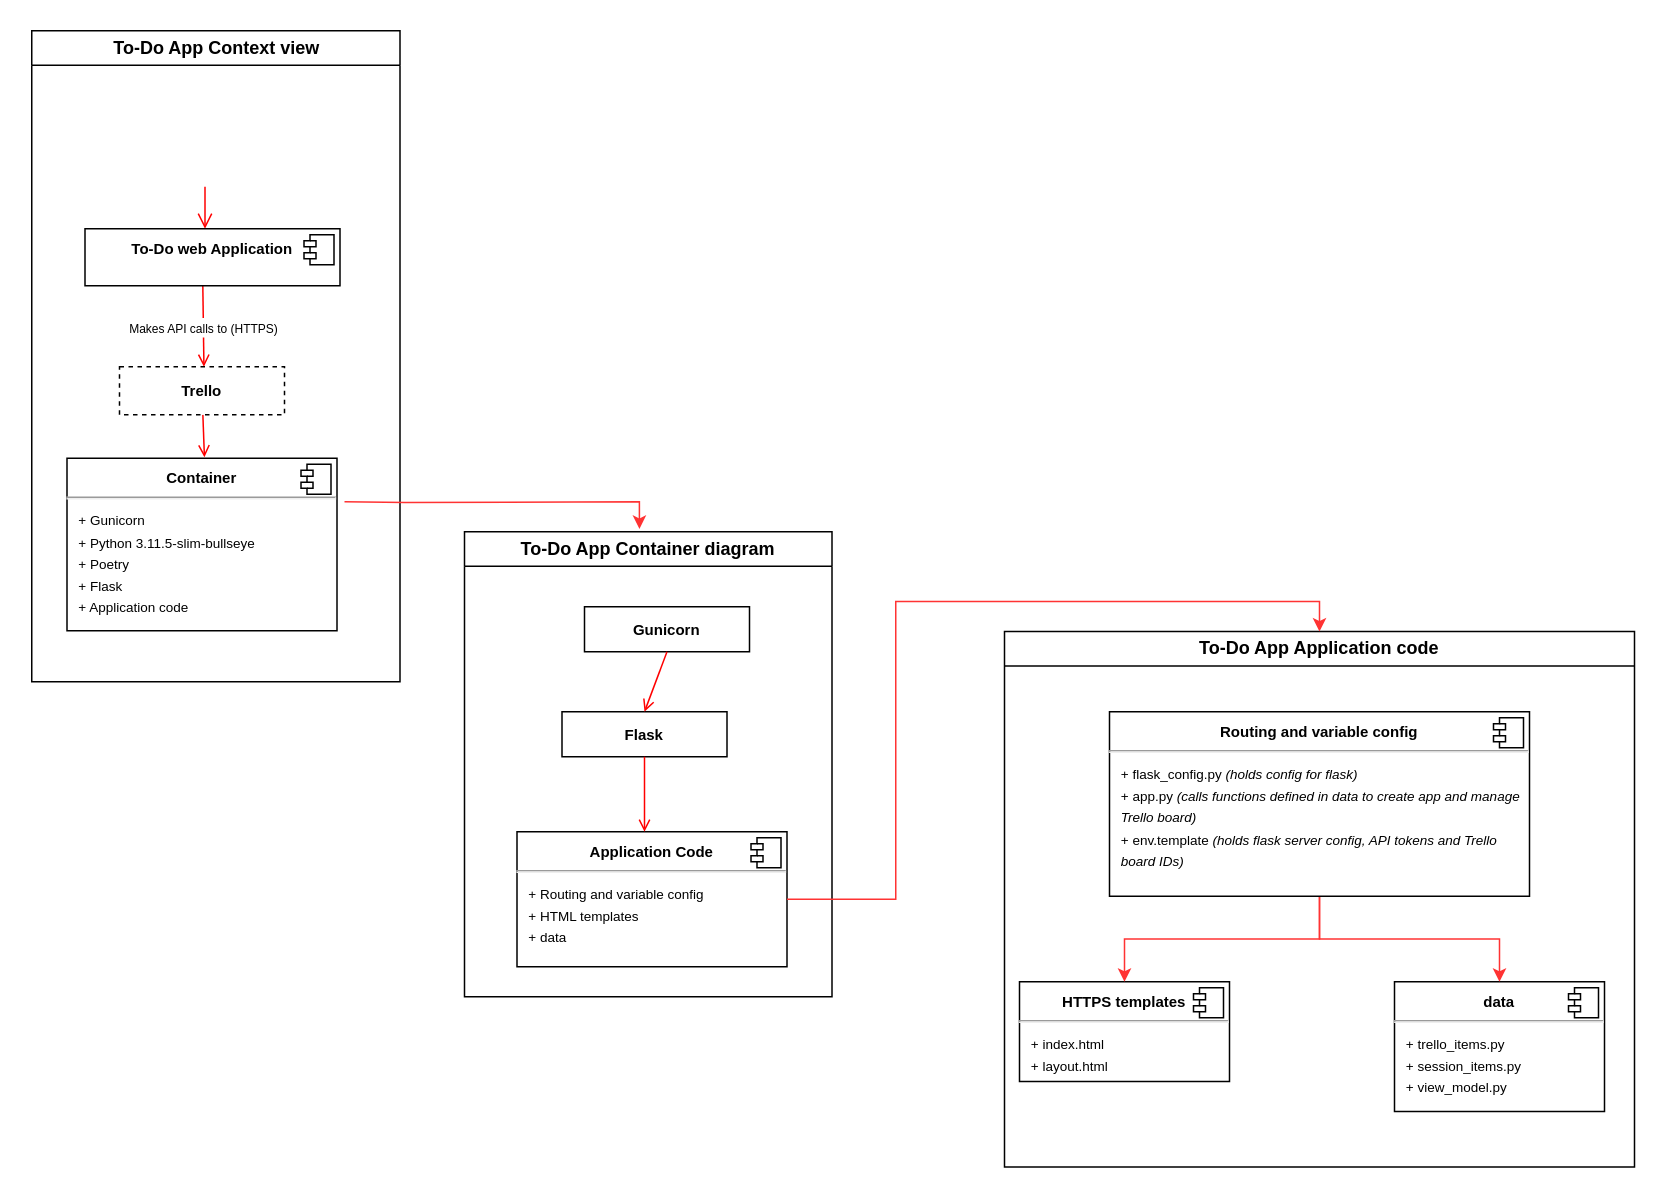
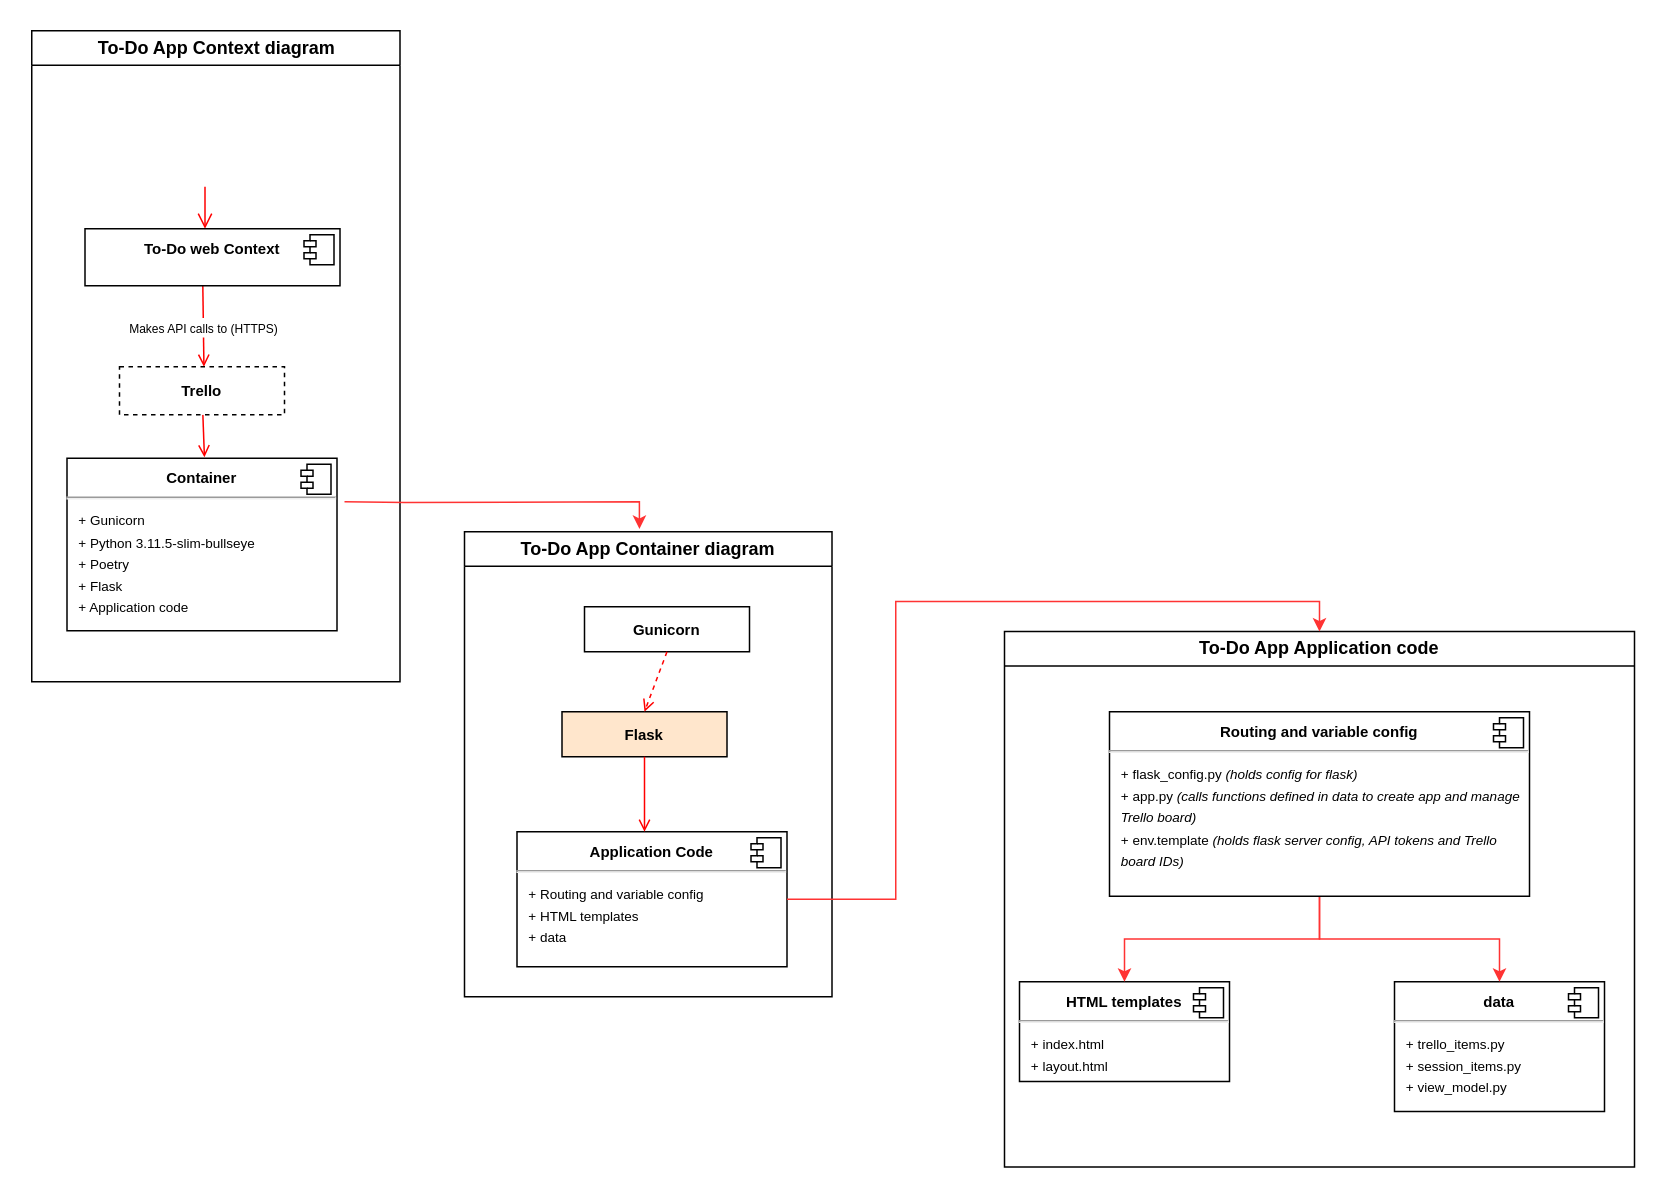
- <mxCell id="2" value="To-Do App Context view" style="swimlane;whiteSpace=wrap" parent="1" vertex="1"><mxGeometry x="20.5" y="20" width="245.5" height="434" as="geometry" /></mxCell>
+ <mxCell id="2" value="To-Do App Context diagram" style="swimlane;whiteSpace=wrap" parent="1" vertex="1"><mxGeometry x="20.5" y="20" width="245.5" height="434" as="geometry" /></mxCell>
- <mxCell id="7" value="&lt;p style=&quot;margin:0px;margin-top:6px;text-align:center;&quot;&gt;&lt;b&gt;&lt;font style=&quot;font-size: 10px;&quot;&gt;To-Do web Application&lt;/font&gt;&lt;/b&gt;&lt;/p&gt;" style="align=left;overflow=fill;html=1;dropTarget=0;whiteSpace=wrap;" vertex="1" parent="2"><mxGeometry x="35.5" y="132" width="170" height="38" as="geometry" /></mxCell>
+ <mxCell id="7" value="&lt;p style=&quot;margin:0px;margin-top:6px;text-align:center;&quot;&gt;&lt;b&gt;&lt;font style=&quot;font-size: 10px;&quot;&gt;To-Do web Context&lt;/font&gt;&lt;/b&gt;&lt;/p&gt;" style="align=left;overflow=fill;html=1;dropTarget=0;whiteSpace=wrap;" vertex="1" parent="2"><mxGeometry x="35.5" y="132" width="170" height="38" as="geometry" /></mxCell>
- <mxCell id="17" value="" style="endArrow=open;strokeColor=#FF0000;endFill=1;rounded=0;entryX=0.5;entryY=0;entryDx=0;entryDy=0;exitX=0.5;exitY=1;exitDx=0;exitDy=0;" edge="1" parent="12" source="15" target="16"><mxGeometry relative="1" as="geometry"><mxPoint x="-164.5" y="-68" as="sourcePoint" /><mxPoint x="-163.5" y="-40" as="targetPoint" /></mxGeometry></mxCell>
+ <mxCell id="17" value="" style="endArrow=open;strokeColor=#FF0000;endFill=1;rounded=0;entryX=0.5;entryY=0;entryDx=0;entryDy=0;exitX=0.5;exitY=1;exitDx=0;exitDy=0;dashed=1;" edge="1" parent="12" source="15" target="16"><mxGeometry relative="1" as="geometry"><mxPoint x="-164.5" y="-68" as="sourcePoint" /><mxPoint x="-163.5" y="-40" as="targetPoint" /></mxGeometry></mxCell>
- <mxCell id="16" value="&lt;font style=&quot;font-size: 10px;&quot;&gt;&lt;b&gt;Flask&lt;/b&gt;&lt;/font&gt;" style="html=1;whiteSpace=wrap;" vertex="1" parent="12"><mxGeometry x="65" y="120" width="110" height="30" as="geometry" /></mxCell>
+ <mxCell id="16" value="&lt;font style=&quot;font-size: 10px;&quot;&gt;&lt;b&gt;Flask&lt;/b&gt;&lt;/font&gt;" style="html=1;whiteSpace=wrap;fillColor=#ffe6cc;" vertex="1" parent="12"><mxGeometry x="65" y="120" width="110" height="30" as="geometry" /></mxCell>
- <mxCell id="20" value="&lt;p style=&quot;margin:0px;margin-top:6px;text-align:center;&quot;&gt;&lt;b&gt;&lt;font style=&quot;font-size: 10px;&quot;&gt;HTTPS templates&lt;/font&gt;&lt;/b&gt;&lt;/p&gt;&lt;hr&gt;&lt;p style=&quot;margin:0px;margin-left:8px;&quot;&gt;&lt;font style=&quot;font-size: 9px;&quot;&gt;+ index.html&lt;br&gt;+ layout.html&lt;/font&gt;&lt;/p&gt;" style="align=left;overflow=fill;html=1;dropTarget=0;whiteSpace=wrap;" vertex="1" parent="19"><mxGeometry x="10" y="233.5" width="140" height="66.5" as="geometry" /></mxCell>
+ <mxCell id="20" value="&lt;p style=&quot;margin:0px;margin-top:6px;text-align:center;&quot;&gt;&lt;b&gt;&lt;font style=&quot;font-size: 10px;&quot;&gt;HTML templates&lt;/font&gt;&lt;/b&gt;&lt;/p&gt;&lt;hr&gt;&lt;p style=&quot;margin:0px;margin-left:8px;&quot;&gt;&lt;font style=&quot;font-size: 9px;&quot;&gt;+ index.html&lt;br&gt;+ layout.html&lt;/font&gt;&lt;/p&gt;" style="align=left;overflow=fill;html=1;dropTarget=0;whiteSpace=wrap;" vertex="1" parent="19"><mxGeometry x="10" y="233.5" width="140" height="66.5" as="geometry" /></mxCell>
